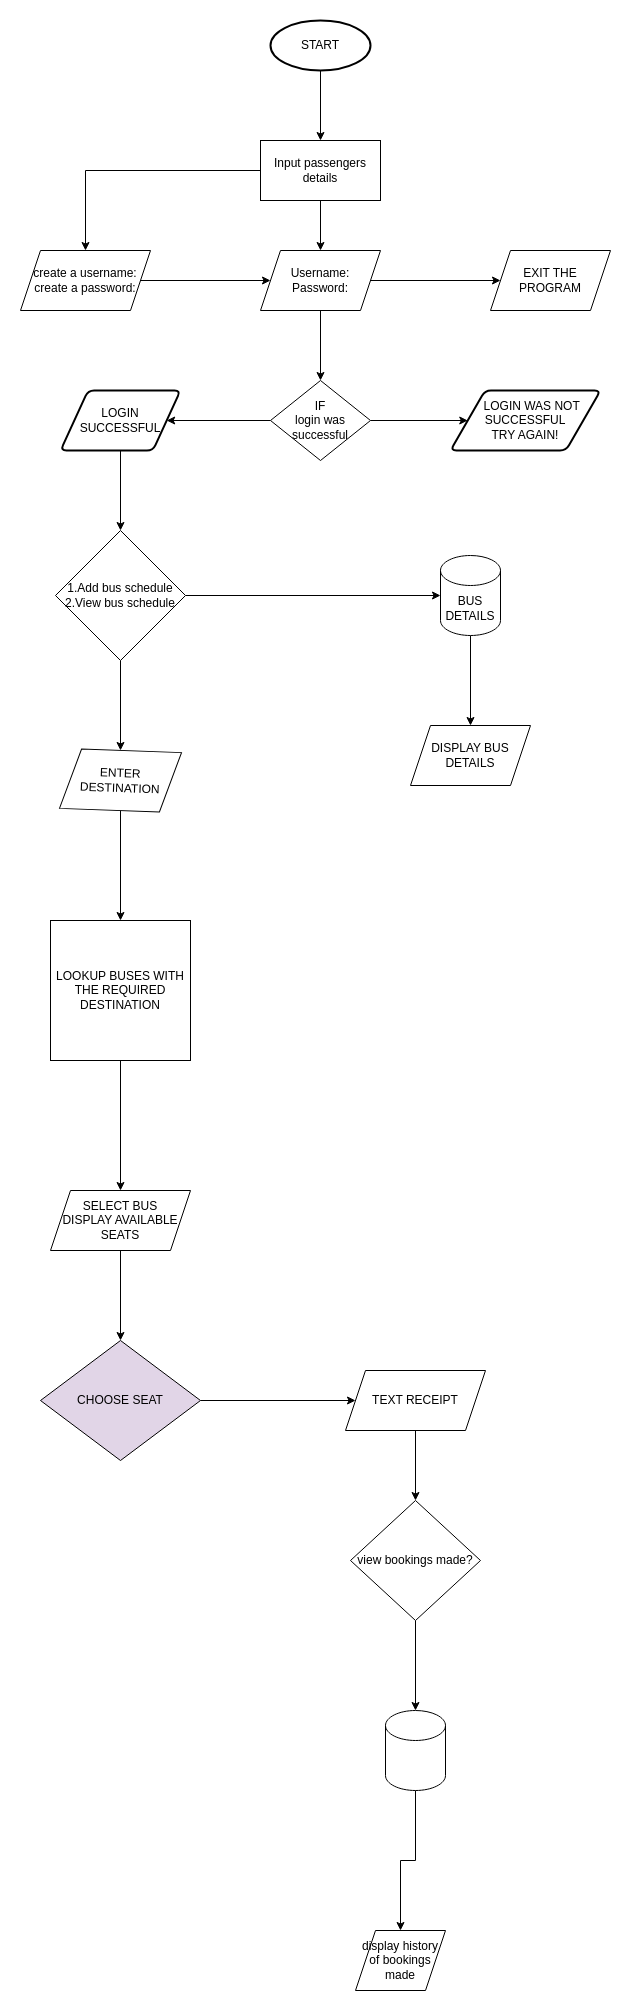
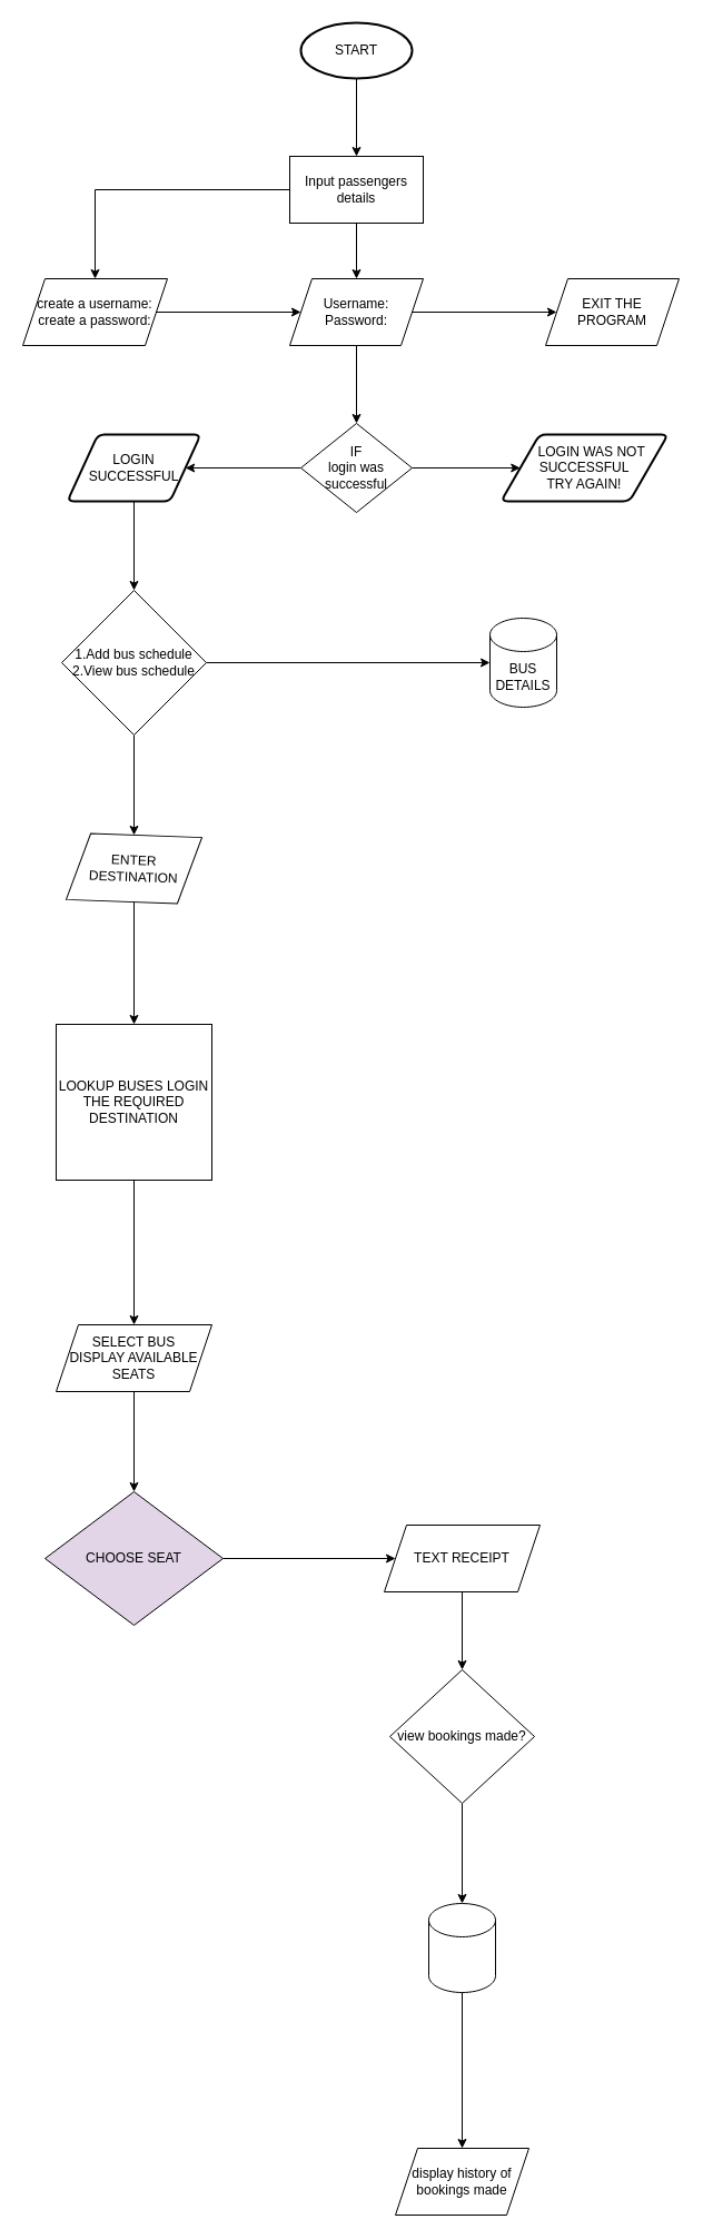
- <mxCell id="24" value="" style="edgeStyle=orthogonalEdgeStyle;rounded=0;orthogonalLoop=1;jettySize=auto;html=1;" edge="1" parent="1" source="25" target="39"><mxGeometry relative="1" as="geometry" /></mxCell>
- <mxCell id="39" value="DISPLAY BUS DETAILS" style="shape=parallelogram;perimeter=parallelogramPerimeter;whiteSpace=wrap;html=1;fixedSize=1;" vertex="1" parent="1"><mxGeometry x="410" y="725" width="120" height="60" as="geometry" /></mxCell>
- <mxCell id="27" value="LOOKUP BUSES WITH THE REQUIRED DESTINATION" style="whiteSpace=wrap;html=1;aspect=fixed;" vertex="1" parent="1"><mxGeometry x="50" y="920" width="140" height="140" as="geometry" /></mxCell>
+ <mxCell id="27" value="LOOKUP BUSES LOGIN THE REQUIRED DESTINATION" style="whiteSpace=wrap;html=1;aspect=fixed;" vertex="1" parent="1"><mxGeometry x="50" y="920" width="140" height="140" as="geometry" /></mxCell>
- <mxCell id="38" value="display history of bookings made" style="shape=parallelogram;perimeter=parallelogramPerimeter;whiteSpace=wrap;html=1;fixedSize=1;" vertex="1" parent="1"><mxGeometry x="355" y="1930" width="90" height="60" as="geometry" /></mxCell>
+ <mxCell id="38" value="display history of bookings made" style="shape=parallelogram;perimeter=parallelogramPerimeter;whiteSpace=wrap;html=1;fixedSize=1;" vertex="1" parent="1"><mxGeometry x="355" y="1930" width="120" height="60" as="geometry" /></mxCell>
